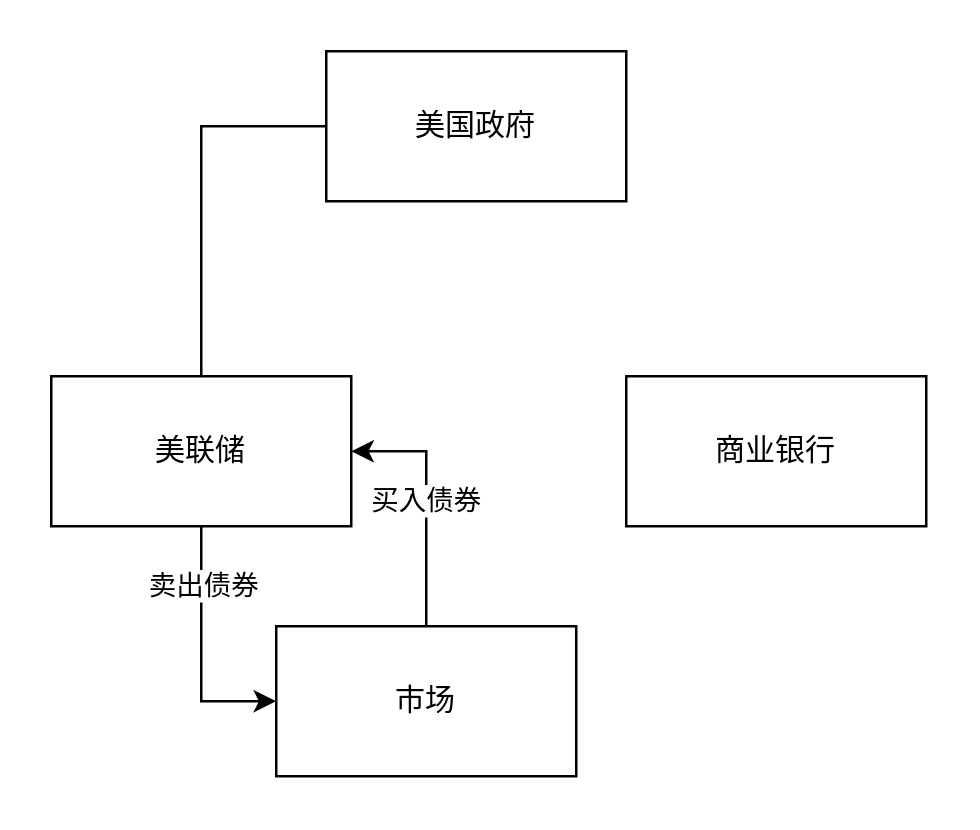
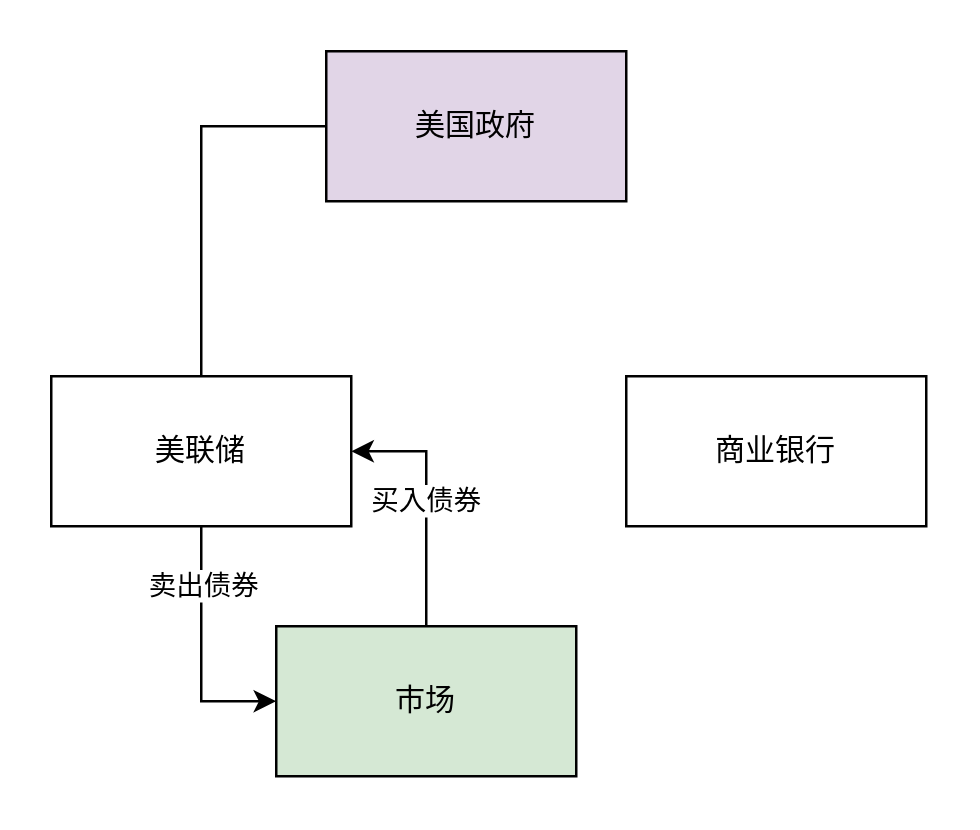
- <mxCell id="9" value="美国政府" style="rounded=0;whiteSpace=wrap;html=1;" vertex="1" parent="1"><mxGeometry x="130" y="20" width="120" height="60" as="geometry" /></mxCell>
+ <mxCell id="9" value="美国政府" style="rounded=0;whiteSpace=wrap;html=1;fillColor=#e1d5e7;" vertex="1" parent="1"><mxGeometry x="130" y="20" width="120" height="60" as="geometry" /></mxCell>
- <mxCell id="7" value="市场" style="rounded=0;whiteSpace=wrap;html=1;" vertex="1" parent="1"><mxGeometry x="110" y="250" width="120" height="60" as="geometry" /></mxCell>
+ <mxCell id="7" value="市场" style="rounded=0;whiteSpace=wrap;html=1;fillColor=#d5e8d4;" vertex="1" parent="1"><mxGeometry x="110" y="250" width="120" height="60" as="geometry" /></mxCell>
